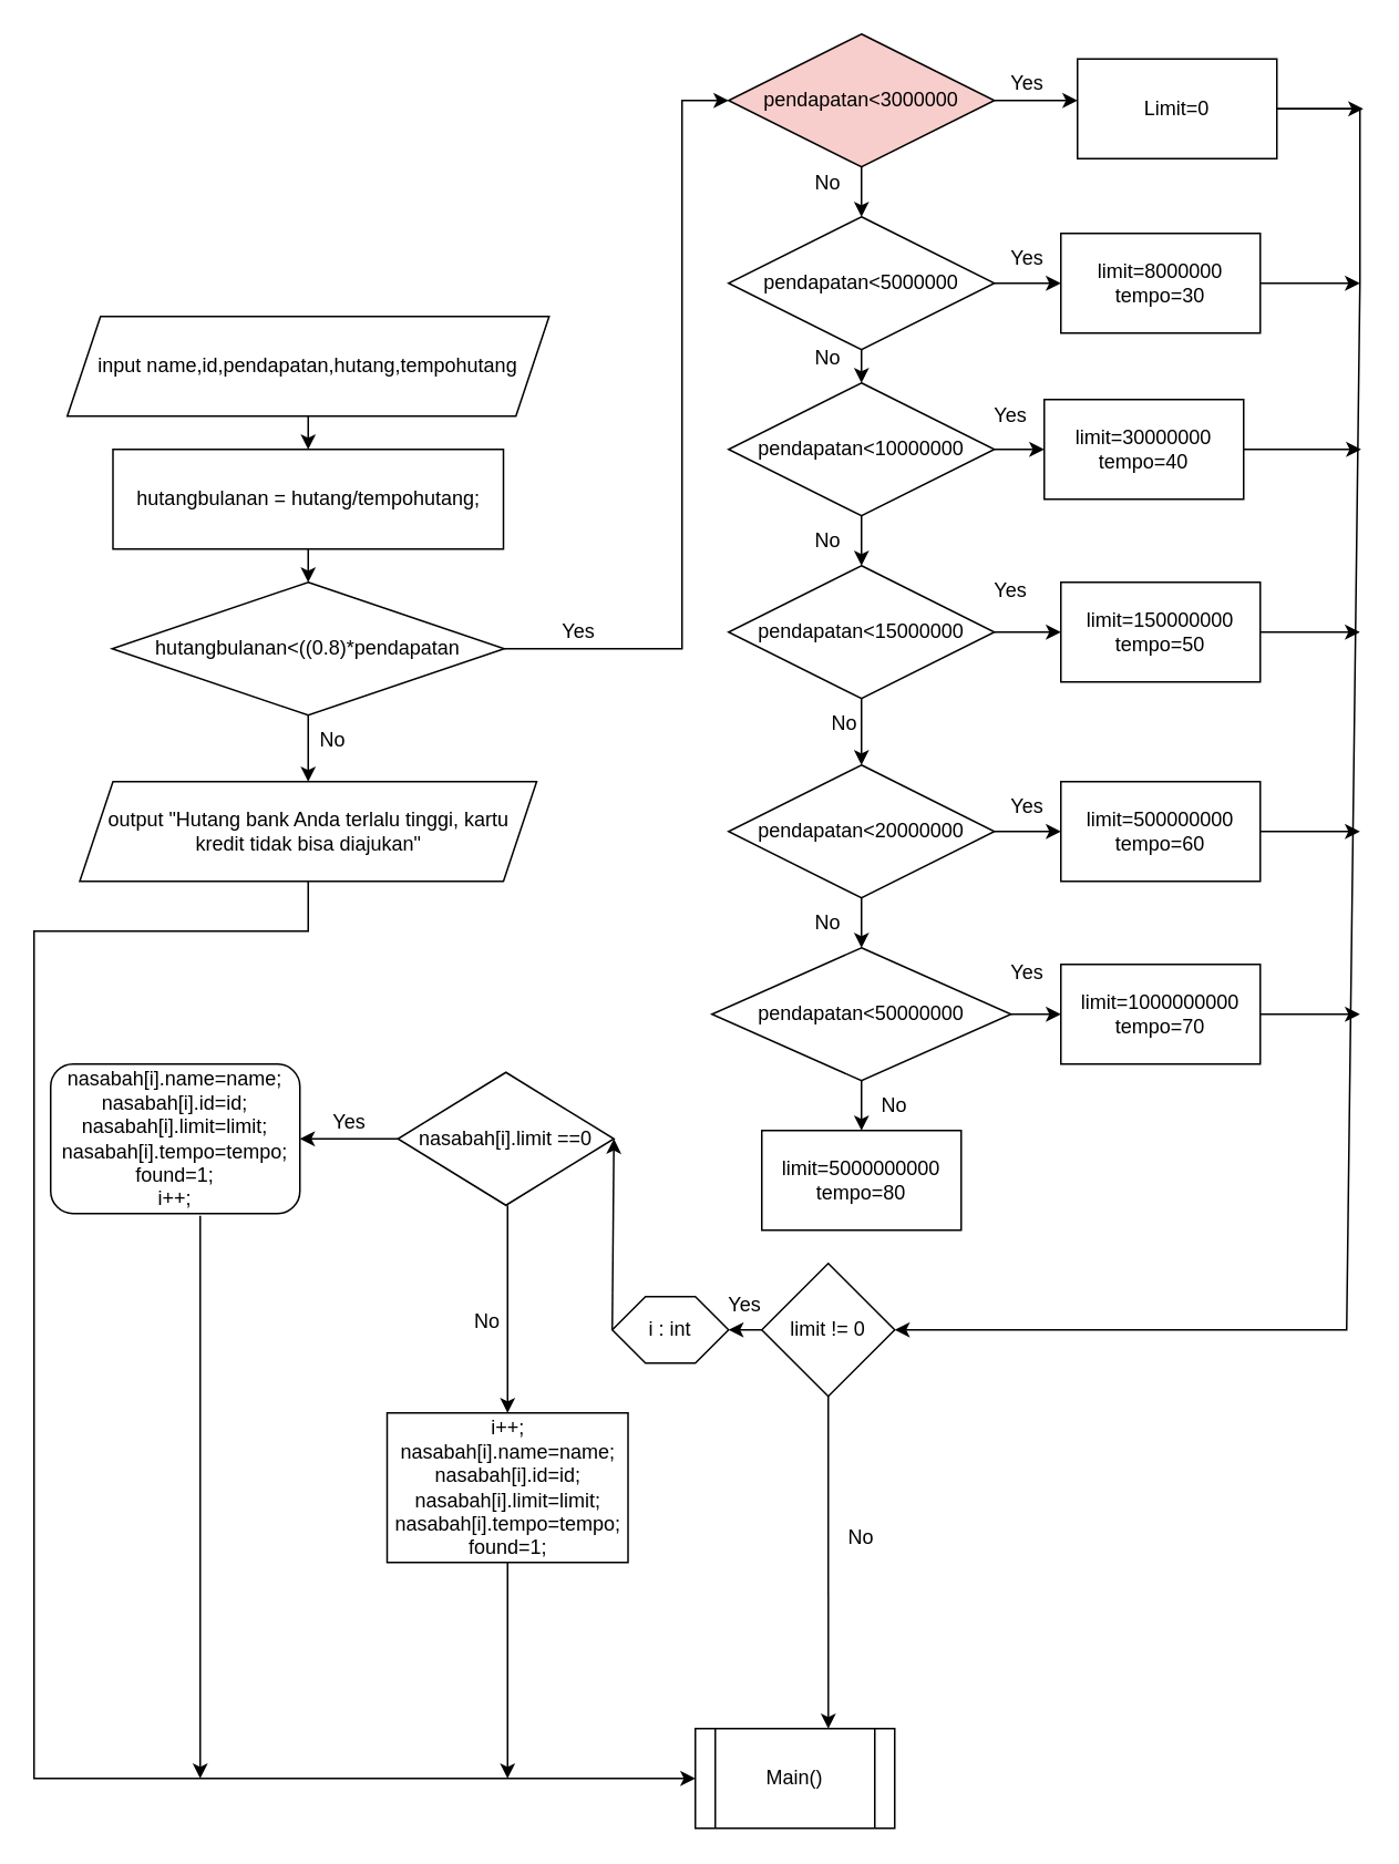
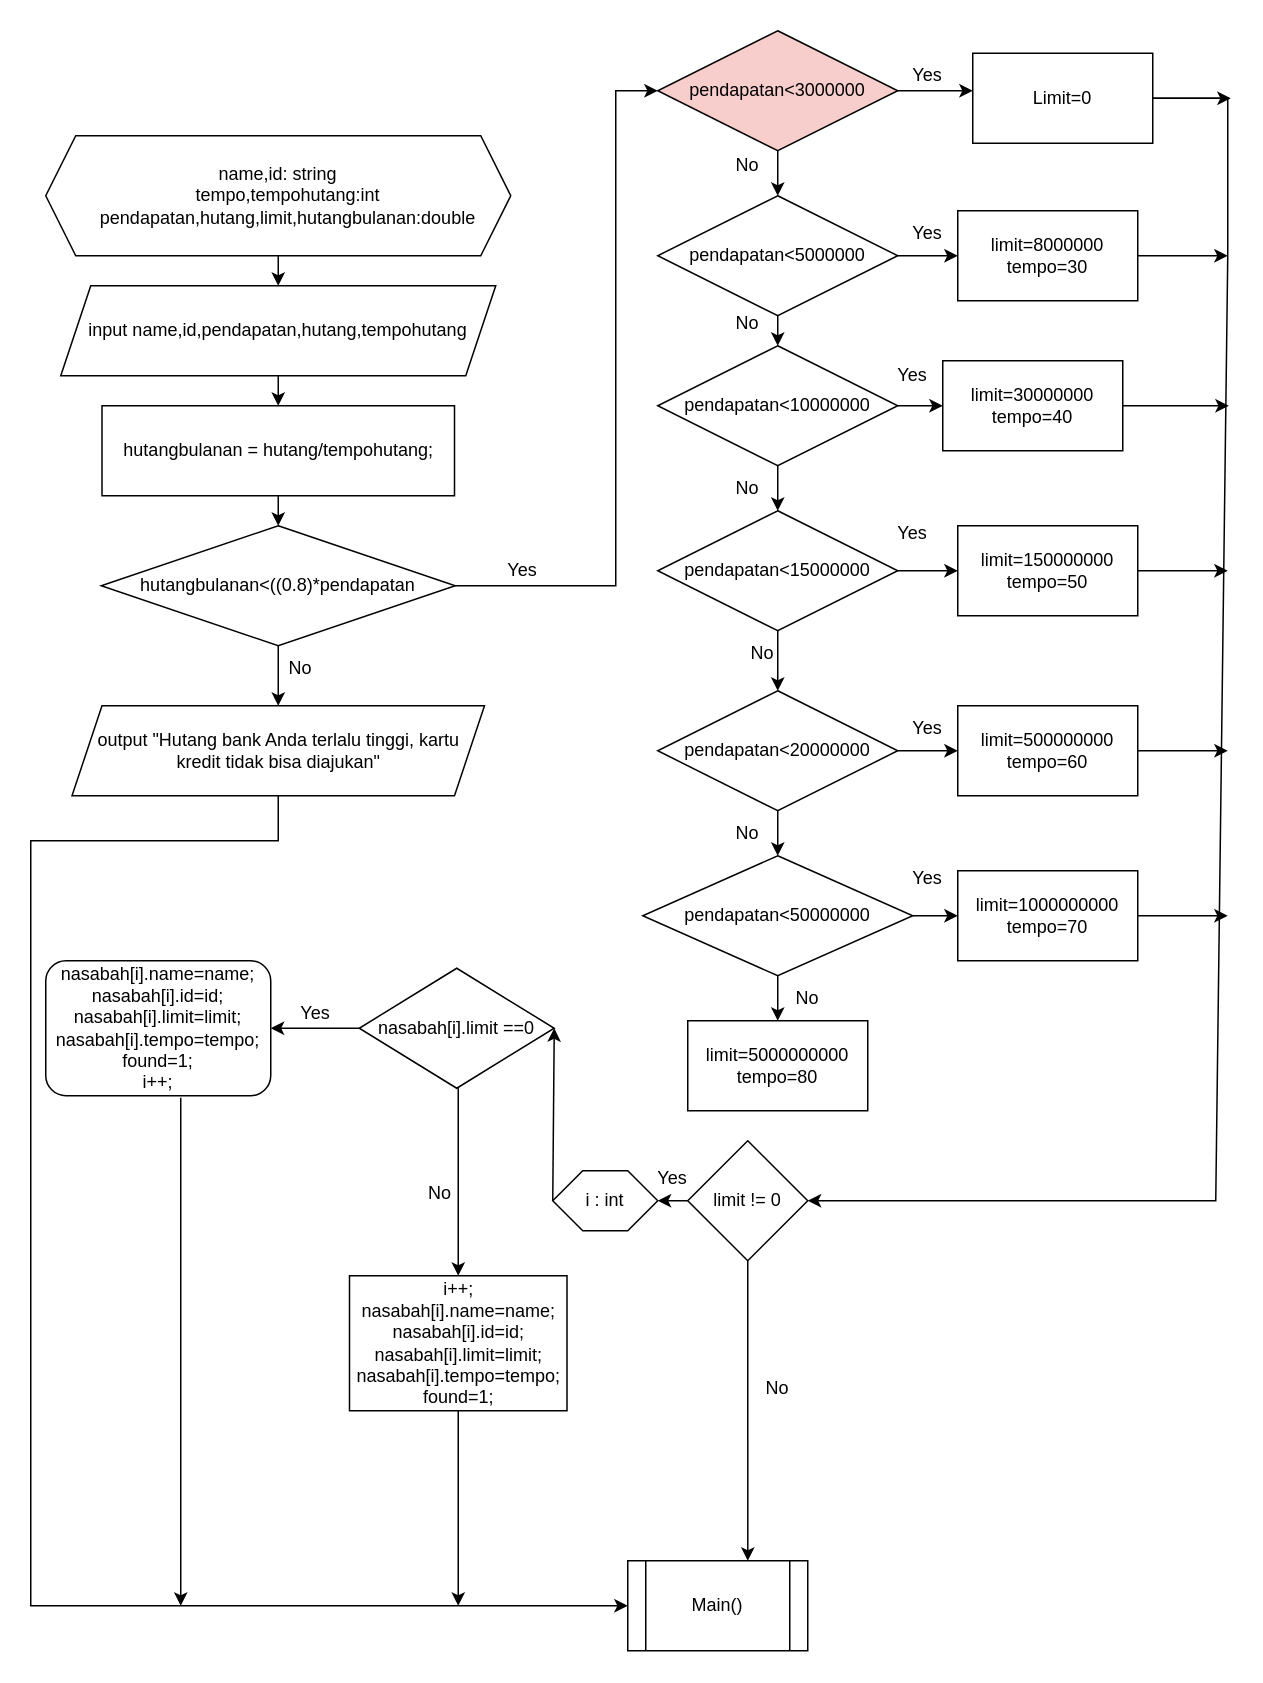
+ <mxCell id="2" value="&lt;div&gt;name,id: string&lt;/div&gt;&lt;div&gt;&amp;nbsp; &amp;nbsp; tempo,tempohutang:int&lt;/div&gt;&lt;div&gt;&amp;nbsp; &amp;nbsp; pendapatan,hutang,limit,hutangbulanan:double&lt;/div&gt;" style="shape=hexagon;perimeter=hexagonPerimeter2;whiteSpace=wrap;html=1;fixedSize=1;" vertex="1" parent="1"><mxGeometry x="30" y="90" width="310" height="80" as="geometry" /></mxCell>
+ <mxCell id="4" value="" style="endArrow=classic;html=1;rounded=0;exitX=0.5;exitY=1;exitDx=0;exitDy=0;entryX=0.5;entryY=0;entryDx=0;entryDy=0;" edge="1" parent="1" source="2" target="3"><mxGeometry width="50" height="50" relative="1" as="geometry"><mxPoint x="165" y="220" as="sourcePoint" /><mxPoint x="215" y="170" as="targetPoint" /></mxGeometry></mxCell>
